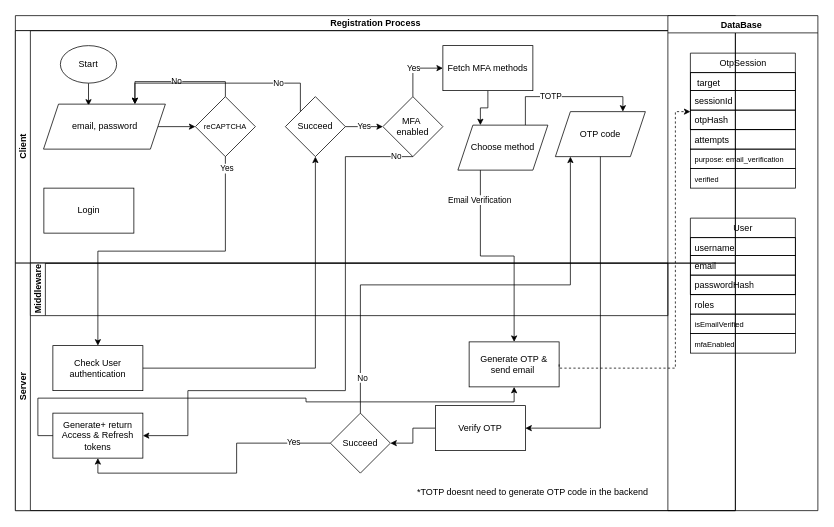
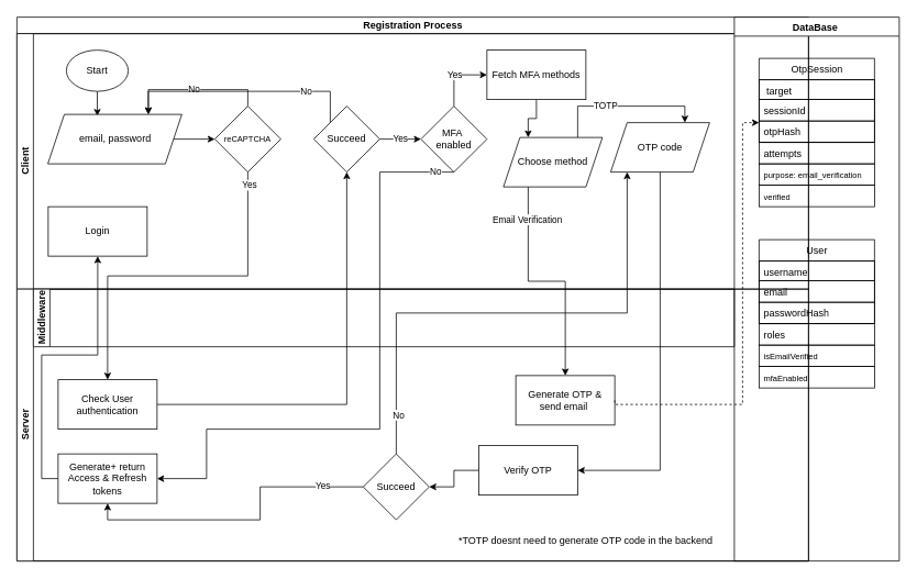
- <mxCell id="39" style="edgeStyle=orthogonalEdgeStyle;rounded=0;orthogonalLoop=1;jettySize=auto;html=1;exitX=0;exitY=0.5;exitDx=0;exitDy=0;" edge="1" parent="2" source="26" target="27"><mxGeometry relative="1" as="geometry" /></mxCell>
+ <mxCell id="39" style="edgeStyle=orthogonalEdgeStyle;rounded=0;orthogonalLoop=1;jettySize=auto;html=1;exitX=0;exitY=0.5;exitDx=0;exitDy=0;entryX=0.5;entryY=1;entryDx=0;entryDy=0;" edge="1" parent="2" source="26" target="16"><mxGeometry relative="1" as="geometry" /></mxCell>
